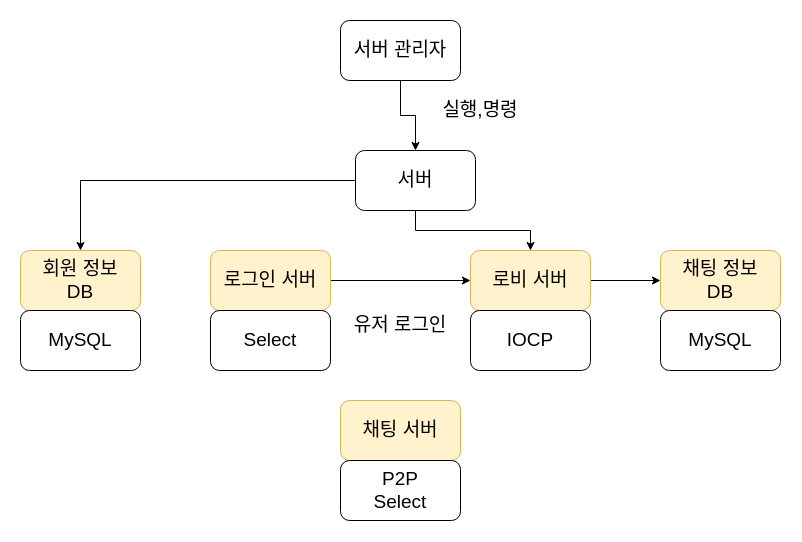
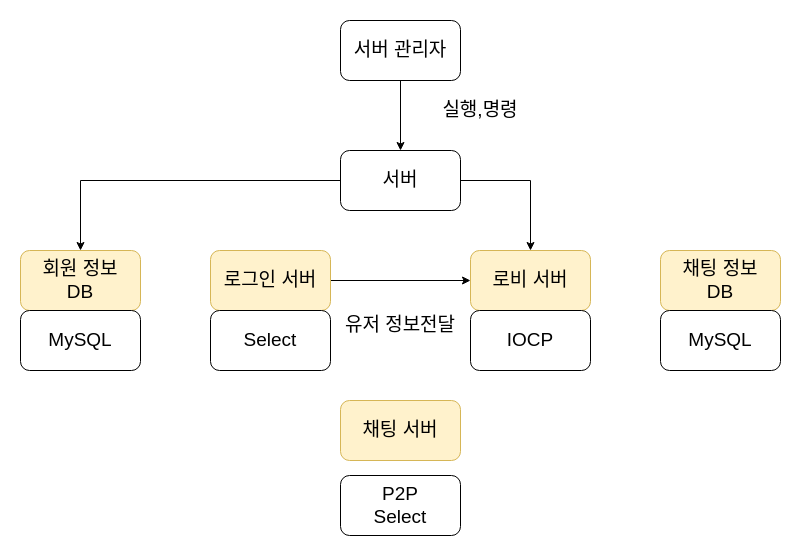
- <mxCell id="4" value="서버" style="rounded=1;whiteSpace=wrap;html=1;fontSize=19;" parent="1" vertex="1"><mxGeometry x="355" y="150" width="120" height="60" as="geometry" /></mxCell>
+ <mxCell id="4" value="서버" style="rounded=1;whiteSpace=wrap;html=1;fontSize=19;" parent="1" vertex="1"><mxGeometry x="340" y="150" width="120" height="60" as="geometry" /></mxCell>
- <mxCell id="8" style="edgeStyle=orthogonalEdgeStyle;rounded=0;orthogonalLoop=1;jettySize=auto;html=1;entryX=0;entryY=0.5;entryDx=0;entryDy=0;fontSize=19;" parent="1" source="9" target="12" edge="1"><mxGeometry relative="1" as="geometry" /></mxCell>
- <mxCell id="11" value="유저 로그인" style="text;html=1;strokeColor=none;fillColor=none;align=center;verticalAlign=middle;whiteSpace=wrap;rounded=0;fontSize=19;" parent="1" vertex="1"><mxGeometry x="325" y="290" width="150" height="70" as="geometry" /></mxCell>
+ <mxCell id="11" value="유저 정보전달" style="text;html=1;strokeColor=none;fillColor=none;align=center;verticalAlign=middle;whiteSpace=wrap;rounded=0;fontSize=19;" parent="1" vertex="1"><mxGeometry x="325" y="290" width="150" height="70" as="geometry" /></mxCell>
- <mxCell id="21" value="P2P&lt;br&gt;Select" style="rounded=1;whiteSpace=wrap;html=1;fontSize=19;" parent="1" vertex="1"><mxGeometry x="340" y="460" width="120" height="60" as="geometry" /></mxCell>
+ <mxCell id="21" value="P2P&lt;br&gt;Select" style="rounded=1;whiteSpace=wrap;html=1;fontSize=19;" parent="1" vertex="1"><mxGeometry x="340" y="475" width="120" height="60" as="geometry" /></mxCell>
